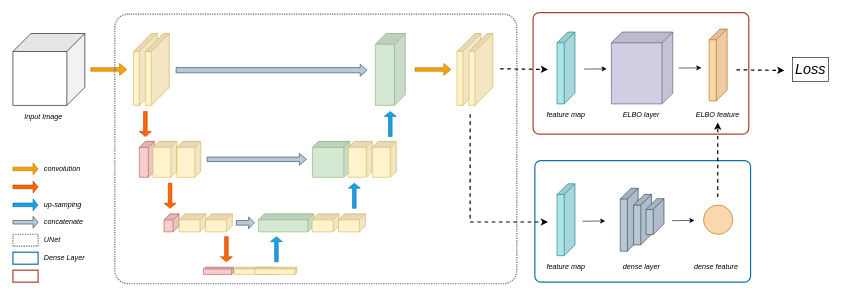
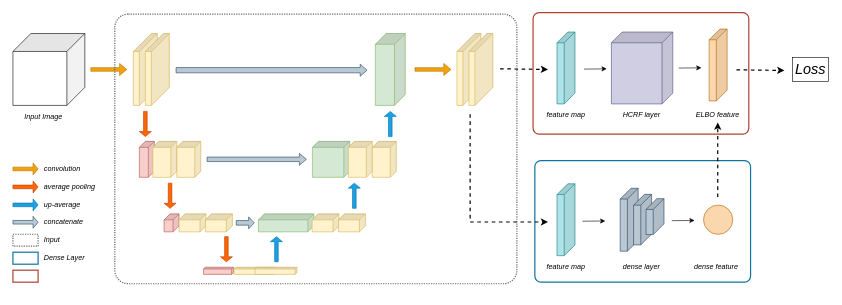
- <mxCell id="57" value="&lt;i&gt;ELBO layer&lt;/i&gt;" style="text;html=1;align=left;verticalAlign=middle;whiteSpace=wrap;rounded=0;" parent="1" vertex="1"><mxGeometry x="1035.875" y="182.41" width="68.25" height="20" as="geometry" /></mxCell>
+ <mxCell id="57" value="&lt;i&gt;HCRF layer&lt;/i&gt;" style="text;html=1;align=left;verticalAlign=middle;whiteSpace=wrap;rounded=0;" parent="1" vertex="1"><mxGeometry x="1035.875" y="182.41" width="68.25" height="20" as="geometry" /></mxCell>
+ <mxCell id="71" value="&lt;i&gt;average pooling&lt;/i&gt;" style="text;html=1;align=left;verticalAlign=middle;whiteSpace=wrap;rounded=0;" parent="1" vertex="1"><mxGeometry x="70" y="301.41" width="90" height="20" as="geometry" /></mxCell>
- <mxCell id="72" value="&lt;i&gt;up-samping&lt;/i&gt;" style="text;html=1;align=left;verticalAlign=middle;whiteSpace=wrap;rounded=0;" parent="1" vertex="1"><mxGeometry x="70" y="331.41" width="80" height="20" as="geometry" /></mxCell>
+ <mxCell id="72" value="&lt;i&gt;up-average&lt;/i&gt;" style="text;html=1;align=left;verticalAlign=middle;whiteSpace=wrap;rounded=0;" parent="1" vertex="1"><mxGeometry x="70" y="331.41" width="80" height="20" as="geometry" /></mxCell>
- <mxCell id="45" value="&lt;i&gt;UNet&lt;/i&gt;" style="text;html=1;align=left;verticalAlign=middle;whiteSpace=wrap;rounded=0;" parent="1" vertex="1"><mxGeometry x="70" y="390.41" width="50" height="20" as="geometry" /></mxCell>
+ <mxCell id="45" value="&lt;i&gt;Input&lt;/i&gt;" style="text;html=1;align=left;verticalAlign=middle;whiteSpace=wrap;rounded=0;" parent="1" vertex="1"><mxGeometry x="70" y="390.41" width="50" height="20" as="geometry" /></mxCell>
